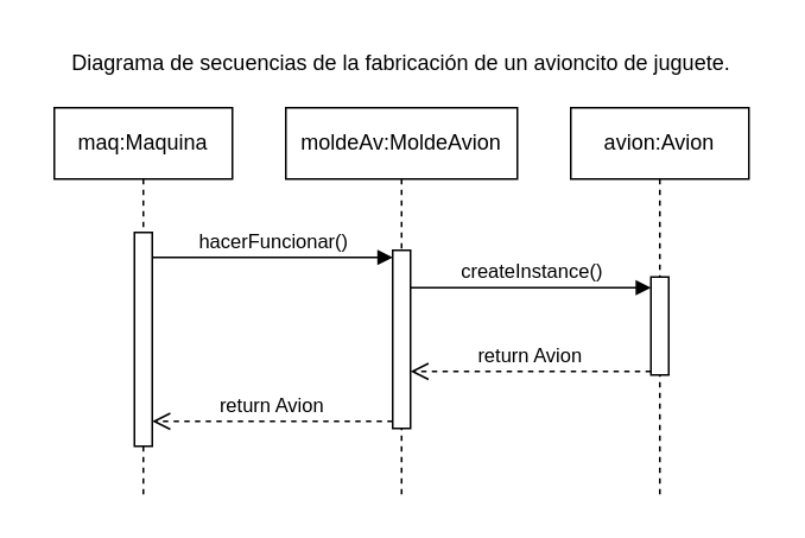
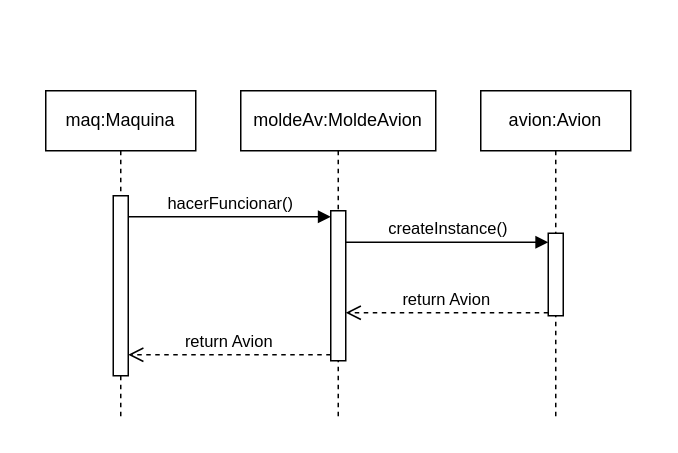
- <mxCell id="13" value="Diagrama de secuencias de la fabricación de un avioncito de juguete." style="text;html=1;align=center;verticalAlign=middle;whiteSpace=wrap;rounded=0;" vertex="1" parent="1"><mxGeometry x="20" y="20" width="410" height="30" as="geometry" /></mxCell>
